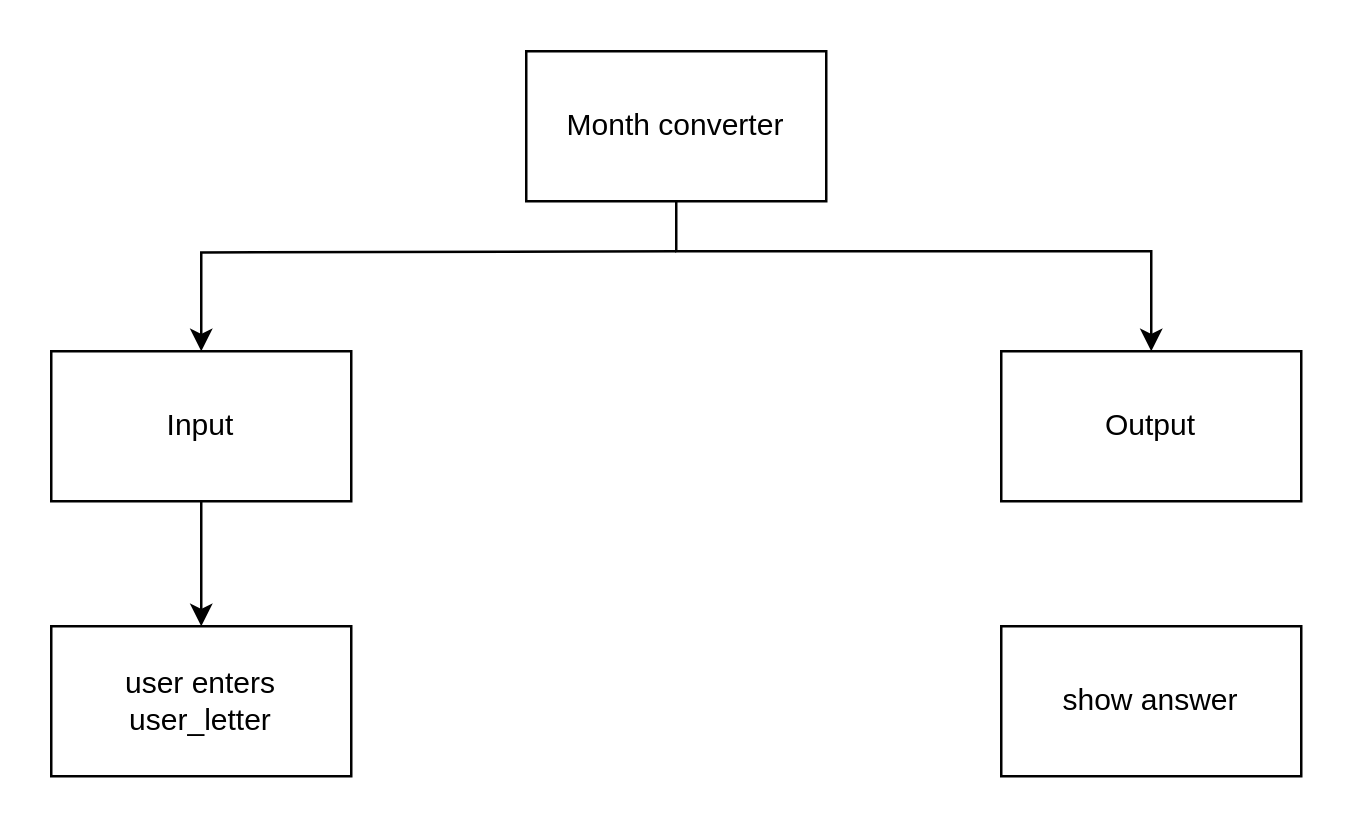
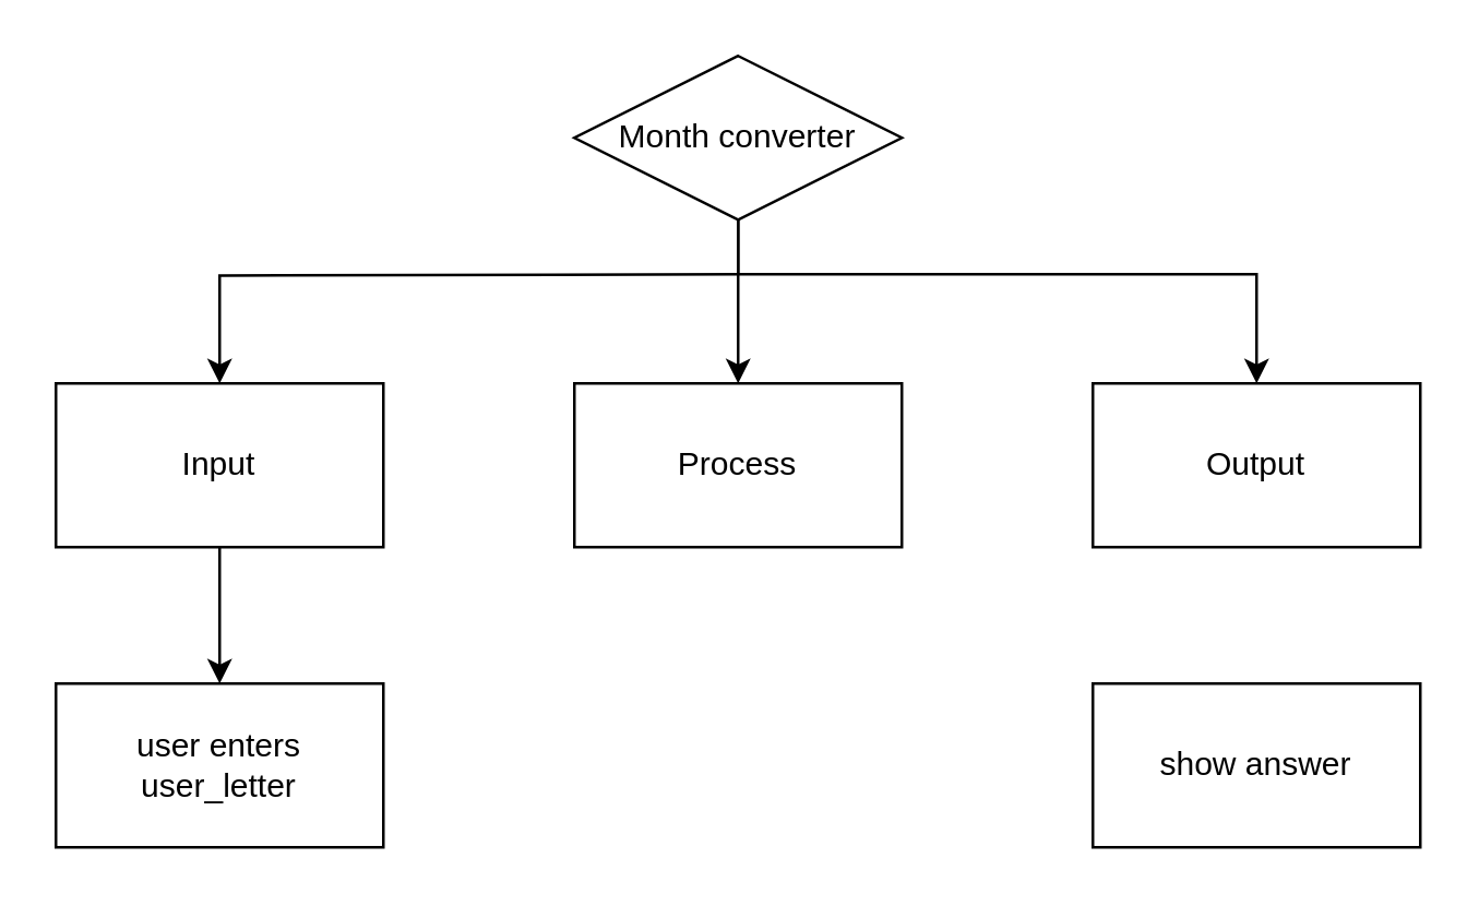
- <mxCell id="5" value="Month converter" style="rounded=0;whiteSpace=wrap;html=1;" parent="1" vertex="1"><mxGeometry x="210" y="20" width="120" height="60" as="geometry" /></mxCell>
+ <mxCell id="5" value="Month converter" style="rhombus;whiteSpace=wrap;html=1;" parent="1" vertex="1"><mxGeometry x="210" y="20" width="120" height="60" as="geometry" /></mxCell>
+ <mxCell id="2" style="edgeStyle=none;html=1;" parent="1" source="5" target="6" edge="1"><mxGeometry relative="1" as="geometry" /></mxCell>
+ <mxCell id="6" value="Process" style="rounded=0;whiteSpace=wrap;html=1;" parent="1" vertex="1"><mxGeometry x="210" y="140" width="120" height="60" as="geometry" /></mxCell>
